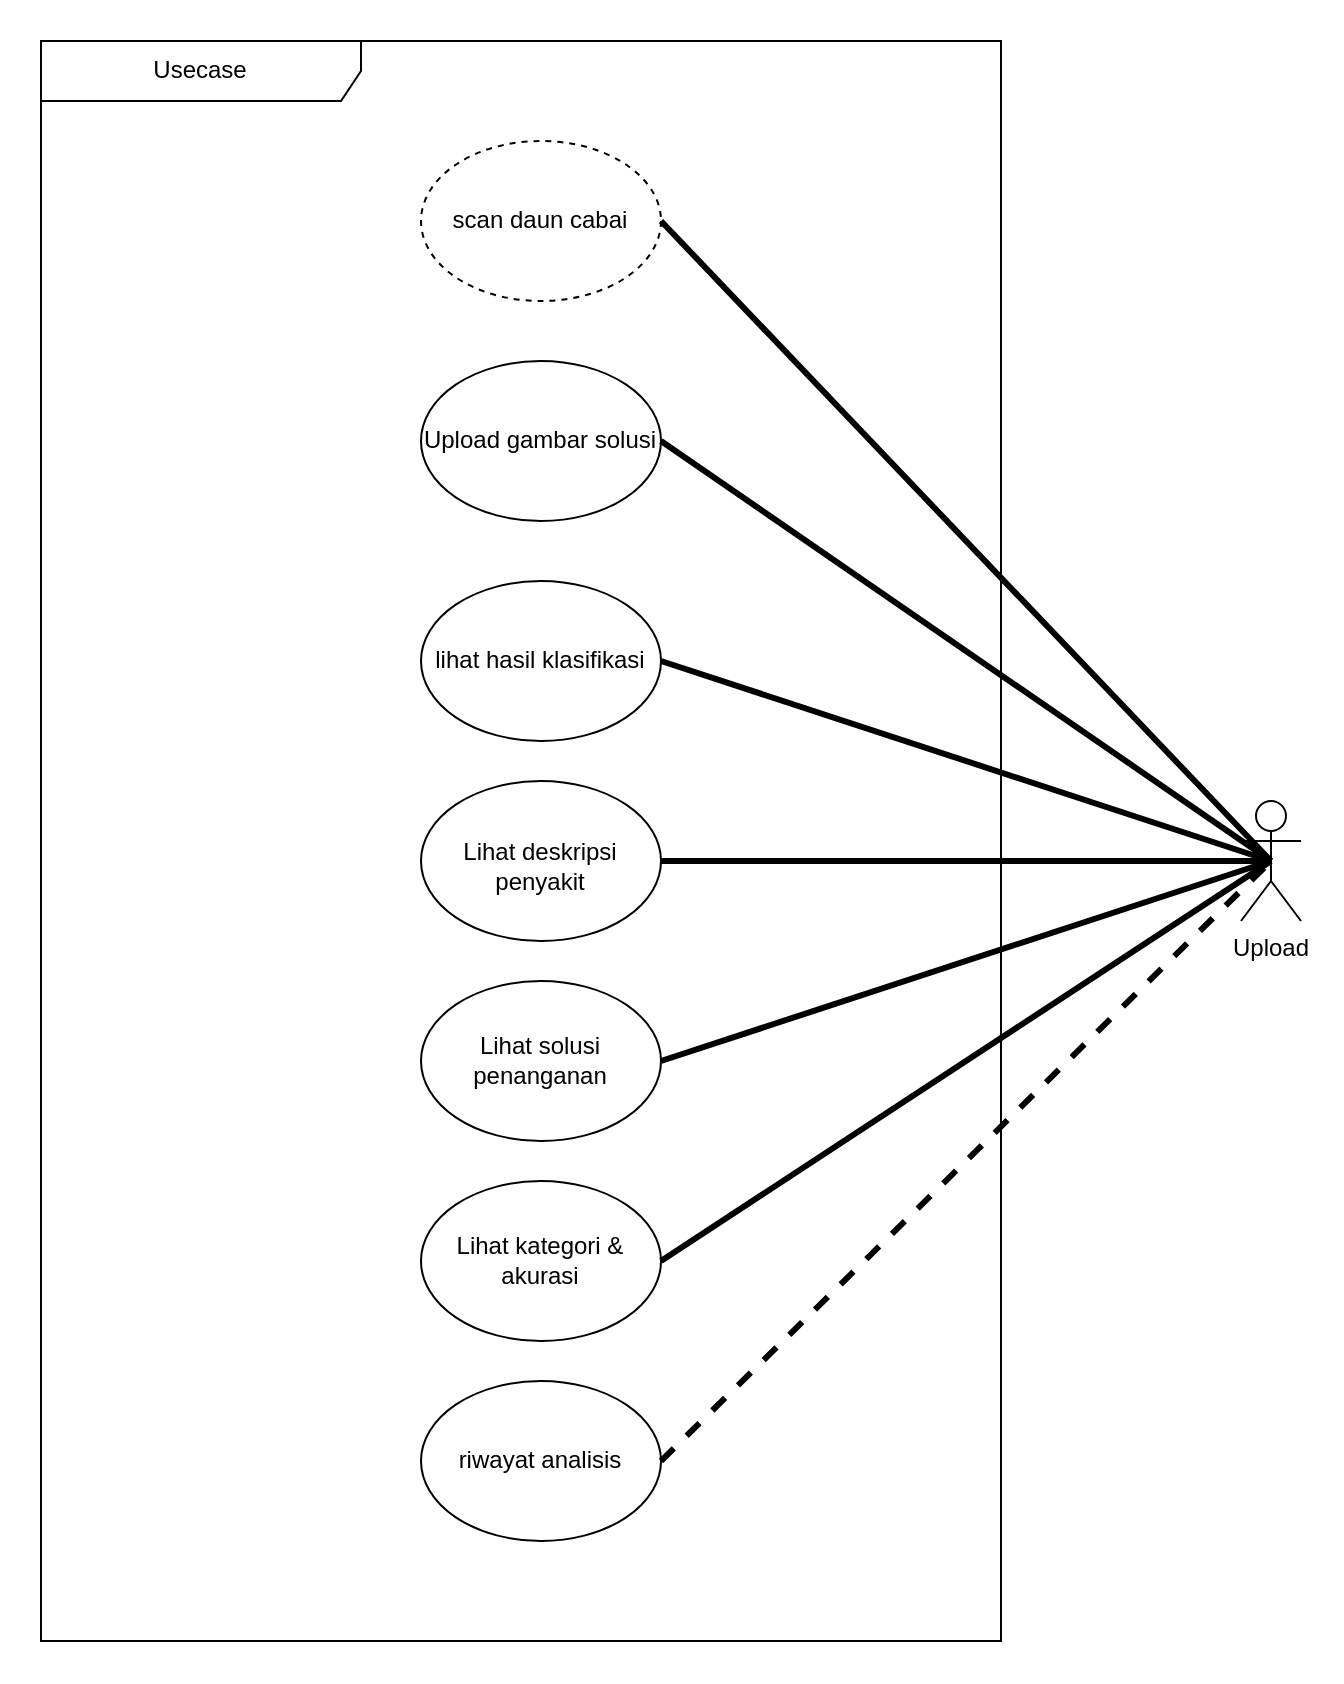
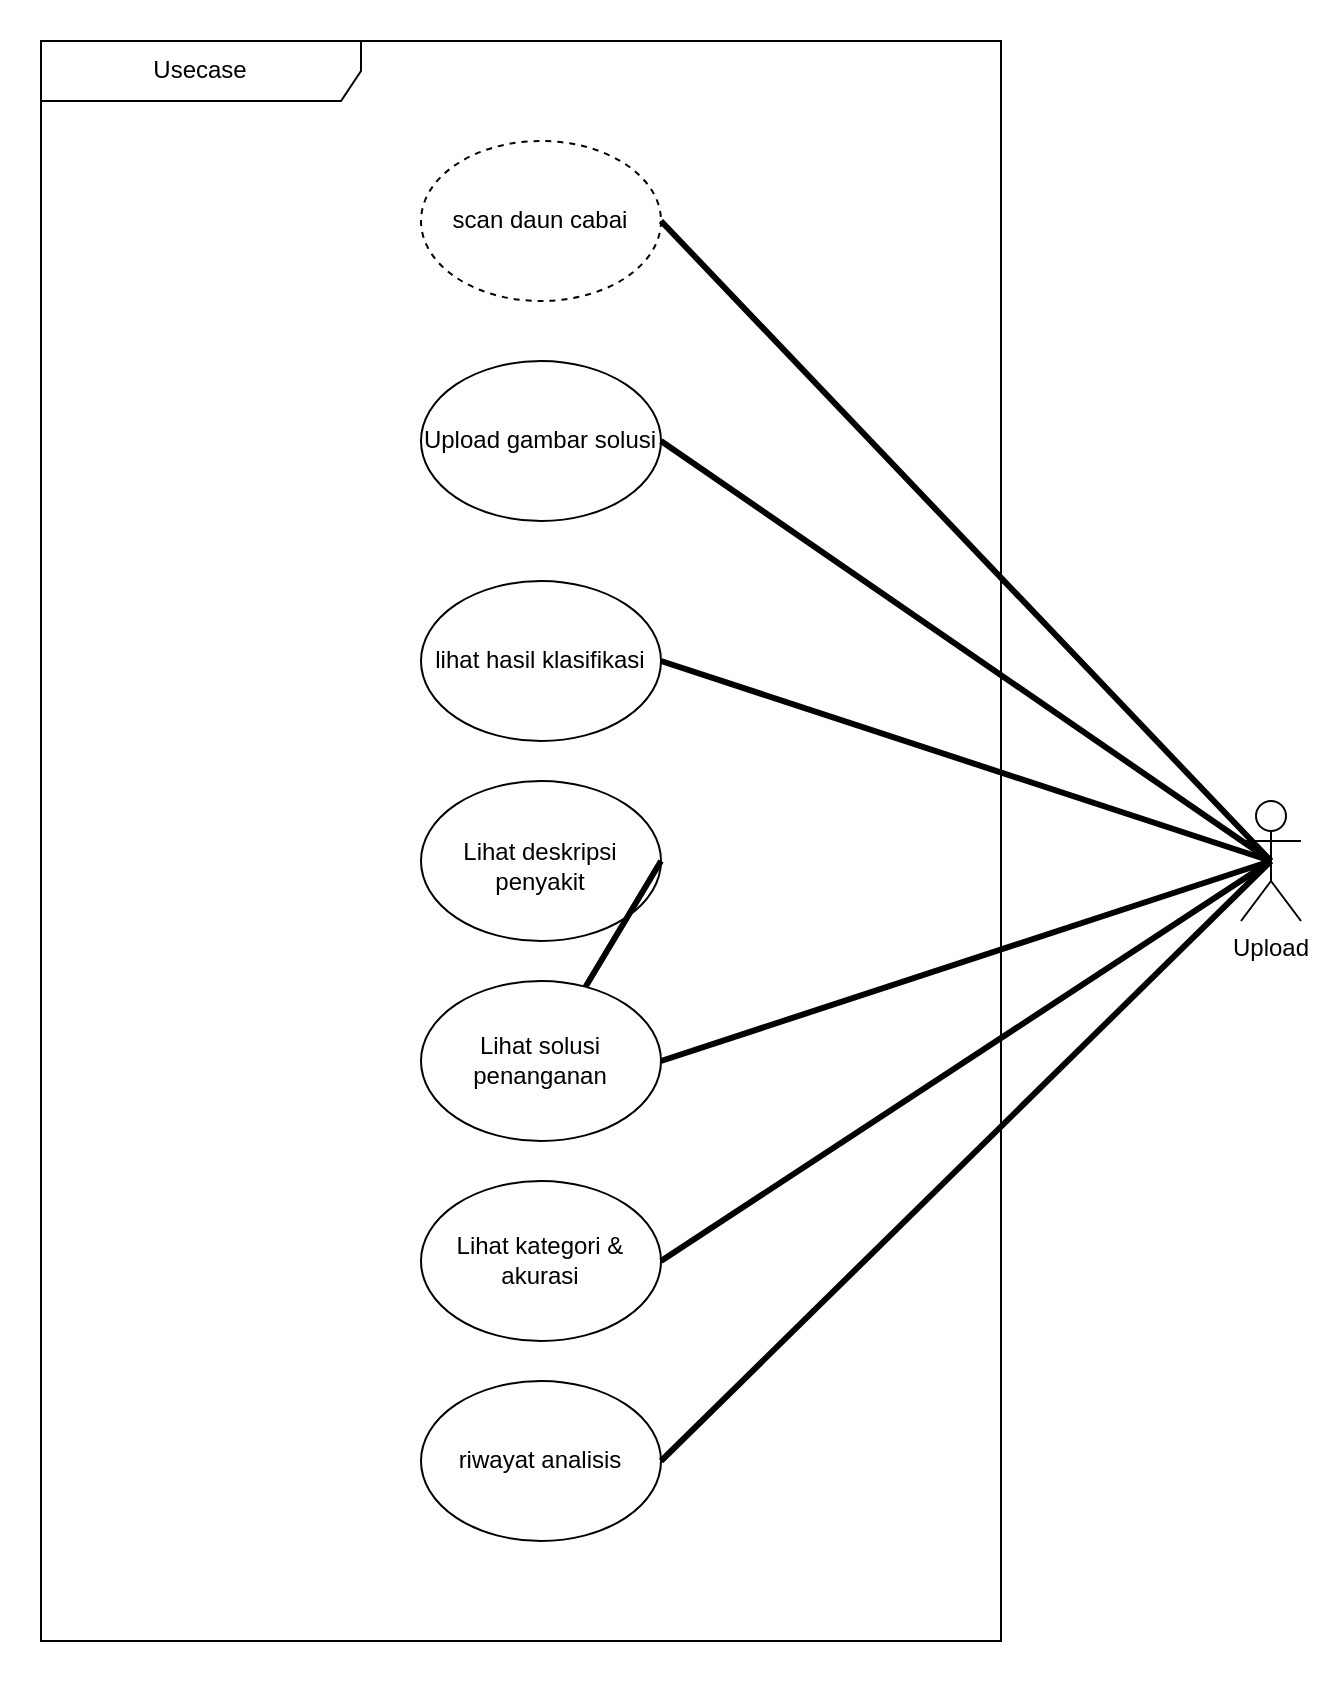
- <mxCell id="15" value="" style="endArrow=none;startArrow=none;endFill=0;startFill=0;endSize=8;html=1;verticalAlign=bottom;labelBackgroundColor=none;strokeWidth=3;rounded=0;exitX=1;exitY=0.5;exitDx=0;exitDy=0;entryX=0.5;entryY=0.5;entryDx=0;entryDy=0;entryPerimeter=0;" edge="1" parent="1" source="8" target="2"><mxGeometry width="160" relative="1" as="geometry"><mxPoint x="340" y="340" as="sourcePoint" /><mxPoint x="645" y="470" as="targetPoint" /></mxGeometry></mxCell>
+ <mxCell id="15" value="" style="endArrow=none;startArrow=none;endFill=0;startFill=0;endSize=8;html=1;verticalAlign=bottom;labelBackgroundColor=none;strokeWidth=3;rounded=0;exitX=1;exitY=0.5;exitDx=0;exitDy=0;" edge="1" parent="1" source="8" target="9"><mxGeometry width="160" relative="1" as="geometry"><mxPoint x="340" y="340" as="sourcePoint" /><mxPoint x="645" y="470" as="targetPoint" /></mxGeometry></mxCell>
- <mxCell id="14" value="" style="endArrow=none;startArrow=none;endFill=0;startFill=0;endSize=8;html=1;verticalAlign=bottom;labelBackgroundColor=none;strokeWidth=3;rounded=0;exitX=1;exitY=0.5;exitDx=0;exitDy=0;entryX=0.5;entryY=0.5;entryDx=0;entryDy=0;entryPerimeter=0;dashed=1;" parent="1" source="10" target="2" edge="1"><mxGeometry width="160" relative="1" as="geometry"><mxPoint x="340" y="460" as="sourcePoint" /><mxPoint x="630" y="460" as="targetPoint" /></mxGeometry></mxCell>
+ <mxCell id="14" value="" style="endArrow=none;startArrow=none;endFill=0;startFill=0;endSize=8;html=1;verticalAlign=bottom;labelBackgroundColor=none;strokeWidth=3;rounded=0;exitX=1;exitY=0.5;exitDx=0;exitDy=0;entryX=0.5;entryY=0.5;entryDx=0;entryDy=0;entryPerimeter=0;" parent="1" source="10" target="2" edge="1"><mxGeometry width="160" relative="1" as="geometry"><mxPoint x="340" y="460" as="sourcePoint" /><mxPoint x="630" y="460" as="targetPoint" /></mxGeometry></mxCell>
